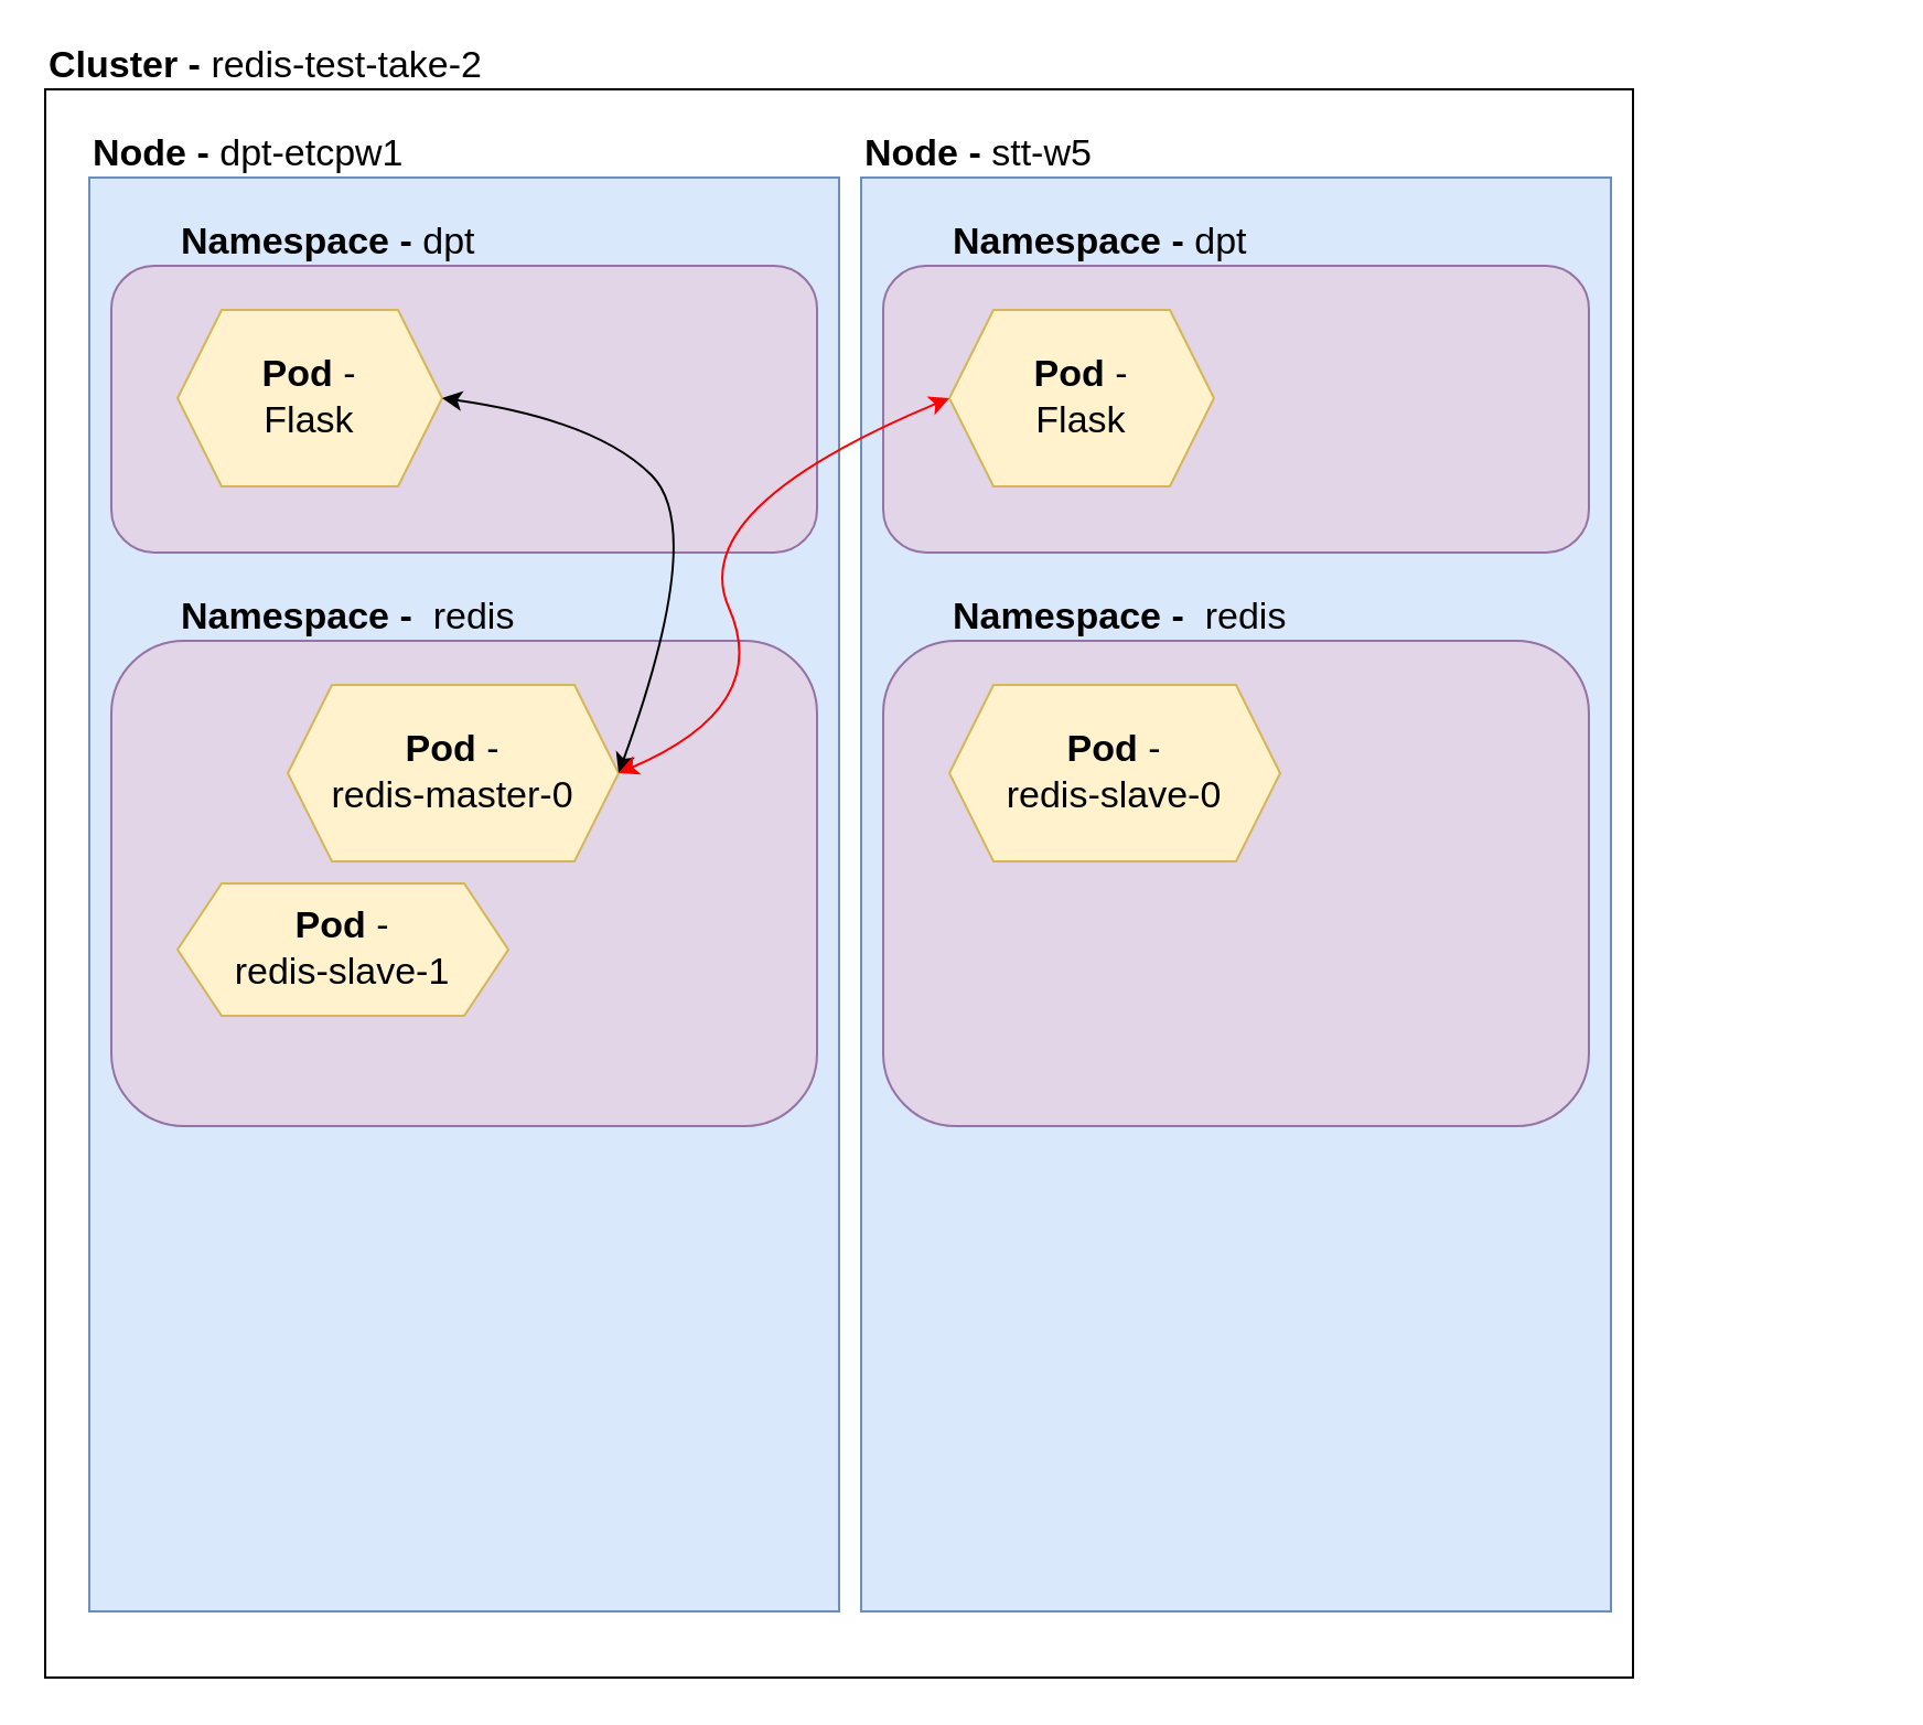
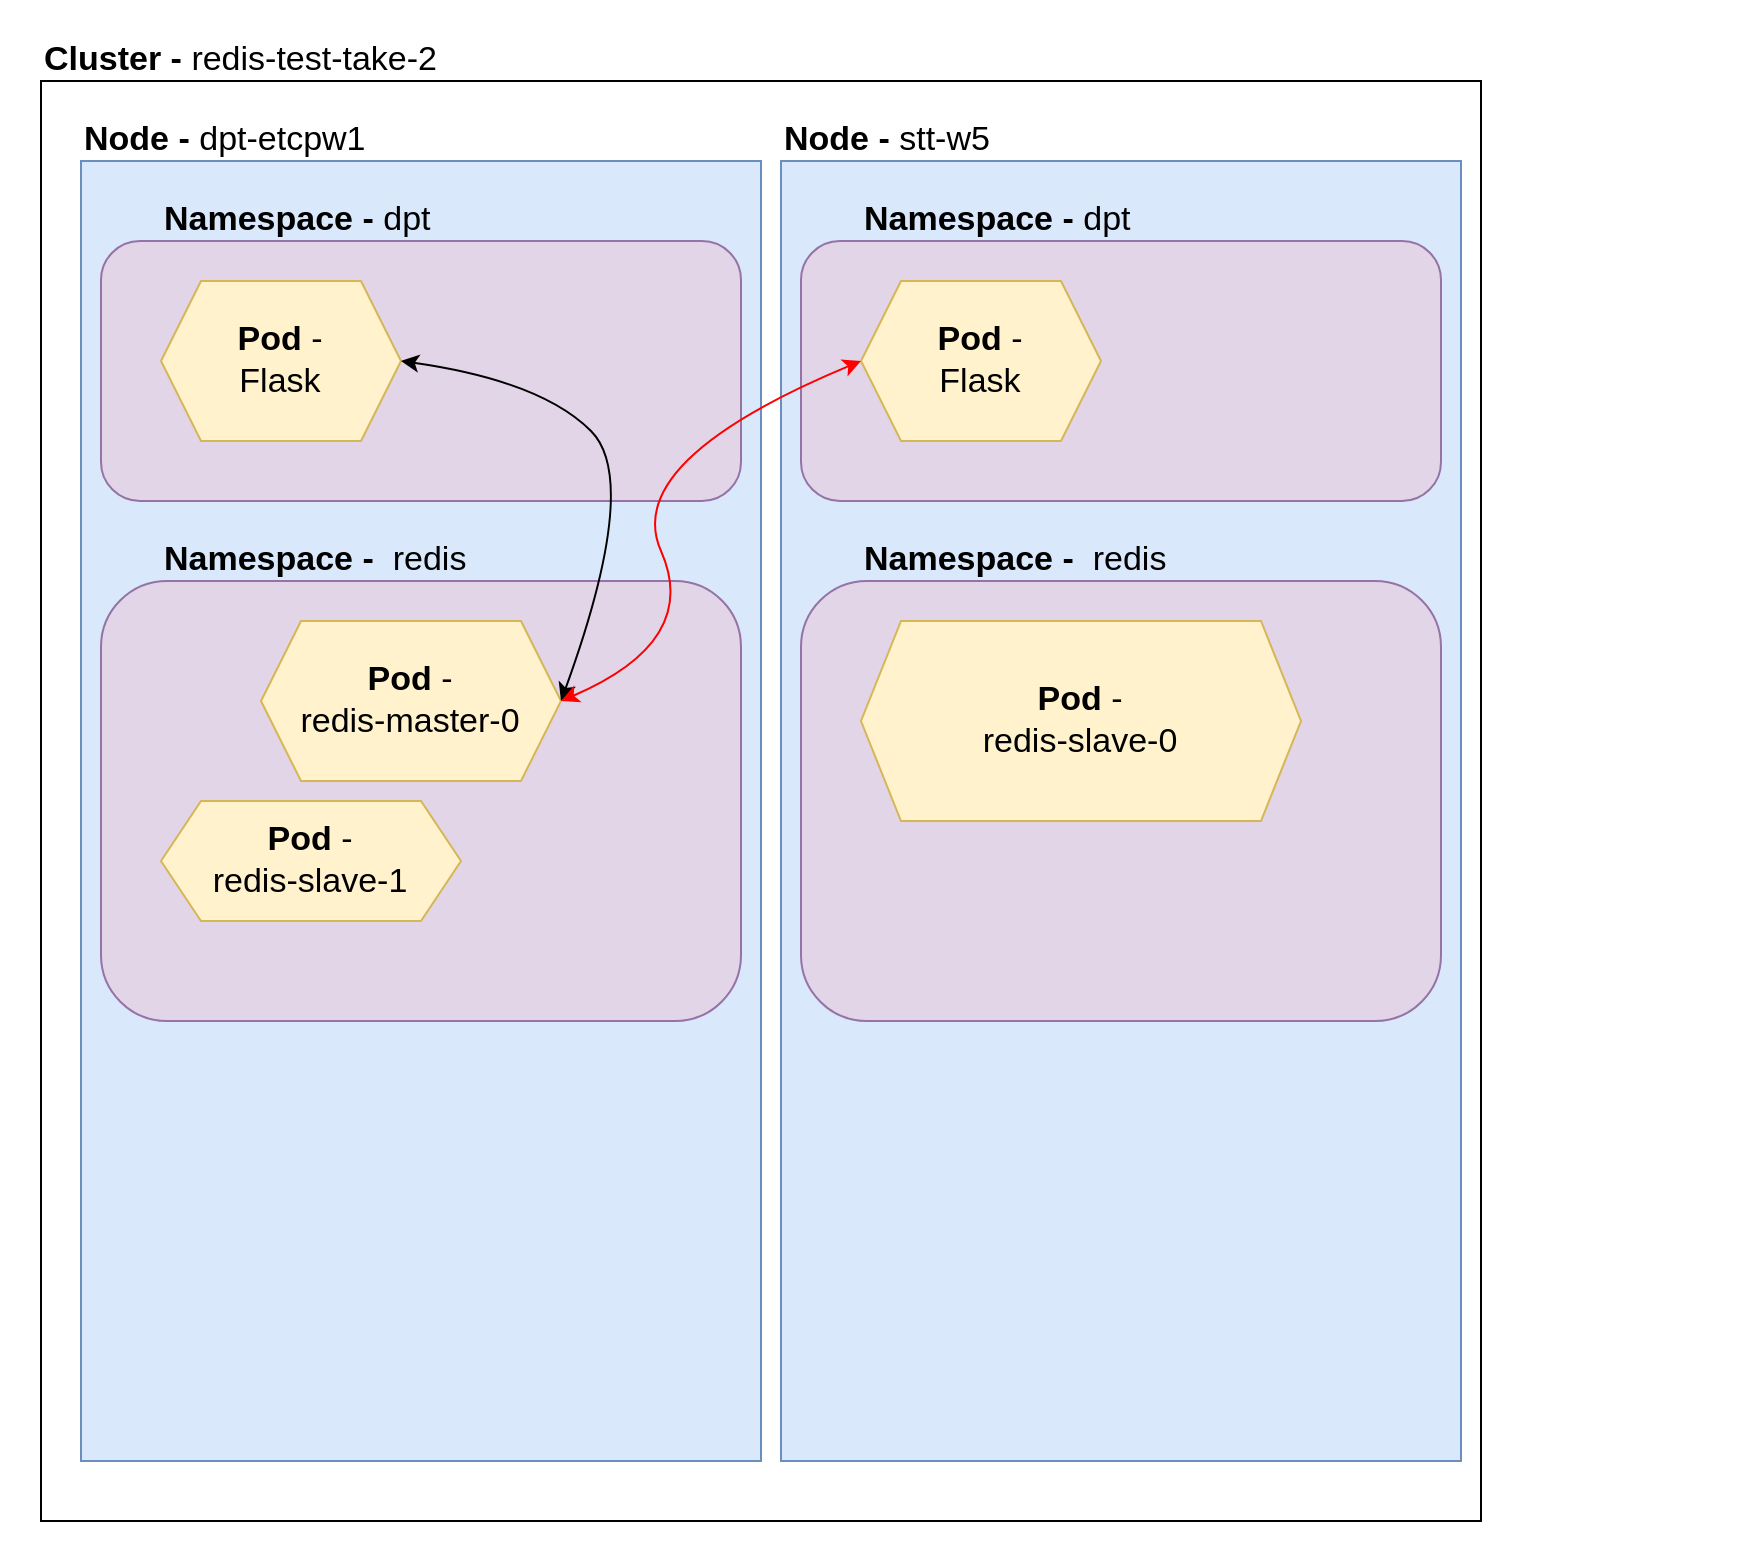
- <mxCell id="20" value="&lt;b&gt;Pod&amp;nbsp;&lt;/b&gt;-&lt;br&gt;redis-slave-0" style="shape=hexagon;perimeter=hexagonPerimeter2;whiteSpace=wrap;html=1;fixedSize=1;fontSize=17;fillColor=#fff2cc;strokeColor=#d6b656;" vertex="1" parent="1"><mxGeometry x="430" y="310" width="150" height="80" as="geometry" /></mxCell>
+ <mxCell id="20" value="&lt;b&gt;Pod&amp;nbsp;&lt;/b&gt;-&lt;br&gt;redis-slave-0" style="shape=hexagon;perimeter=hexagonPerimeter2;whiteSpace=wrap;html=1;fixedSize=1;fontSize=17;fillColor=#fff2cc;strokeColor=#d6b656;" vertex="1" parent="1"><mxGeometry x="430" y="310" width="220" height="100" as="geometry" /></mxCell>
